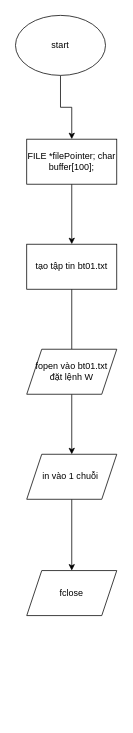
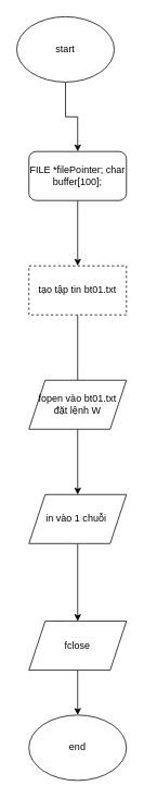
- <mxCell id="5" value="FILE *filePointer; char buffer[100];" style="whiteSpace=wrap;html=1;" vertex="1" parent="1"><mxGeometry x="35" y="185" width="120" height="60" as="geometry" /></mxCell>
+ <mxCell id="5" value="FILE *filePointer; char buffer[100];" style="whiteSpace=wrap;html=1;rounded=1;" vertex="1" parent="1"><mxGeometry x="35" y="185" width="120" height="60" as="geometry" /></mxCell>
- <mxCell id="7" value="tạo tập tin bt01.txt&lt;br&gt;" style="whiteSpace=wrap;html=1;" vertex="1" parent="1"><mxGeometry x="35" y="325" width="120" height="60" as="geometry" /></mxCell>
+ <mxCell id="7" value="tạo tập tin bt01.txt&lt;br&gt;" style="whiteSpace=wrap;html=1;dashed=1;" vertex="1" parent="1"><mxGeometry x="35" y="325" width="120" height="60" as="geometry" /></mxCell>
+ <mxCell id="12" style="edgeStyle=orthogonalEdgeStyle;rounded=0;orthogonalLoop=1;jettySize=auto;html=1;" edge="1" parent="1" source="13" target="14"><mxGeometry relative="1" as="geometry" /></mxCell>
+ <mxCell id="14" value="end" style="ellipse;whiteSpace=wrap;html=1;" vertex="1" parent="1"><mxGeometry x="35" y="875" width="120" height="80" as="geometry" /></mxCell>
